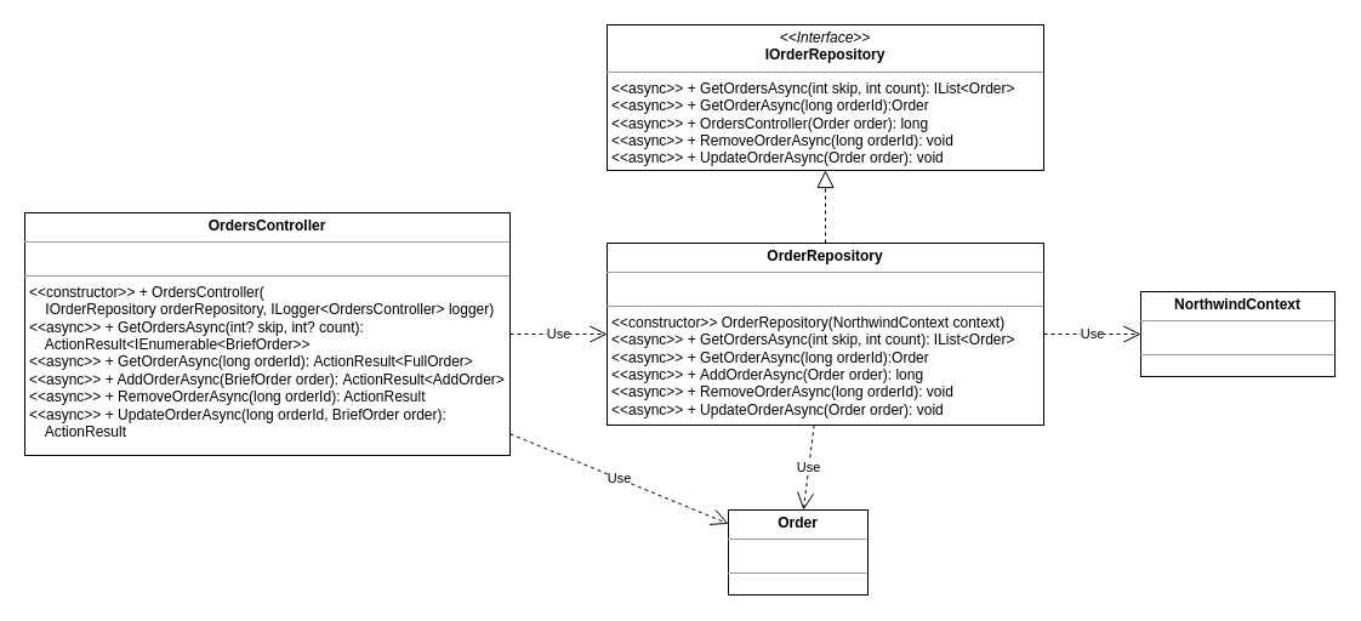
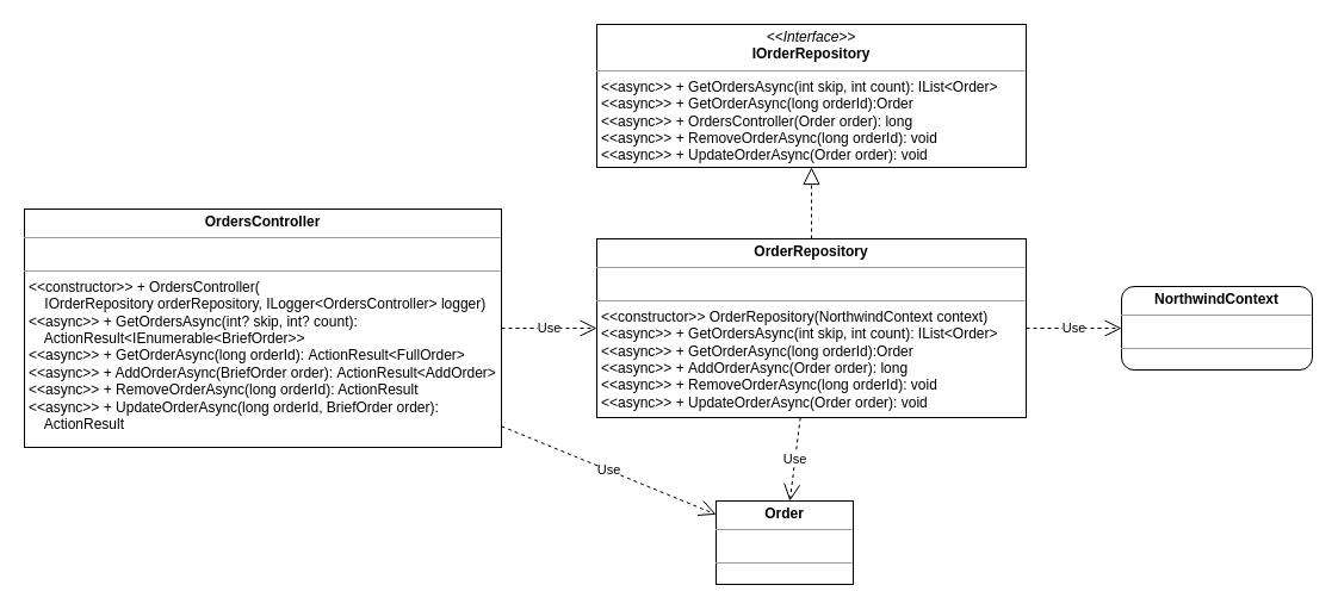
- <mxCell id="10" value="&lt;p style=&quot;margin:0px;margin-top:4px;text-align:center;&quot;&gt;&lt;b&gt;NorthwindContext&lt;/b&gt;&lt;/p&gt;&lt;hr size=&quot;1&quot;&gt;&lt;p style=&quot;margin:0px;margin-left:4px;&quot;&gt;&lt;br&gt;&lt;/p&gt;&lt;hr size=&quot;1&quot;&gt;&lt;p style=&quot;margin:0px;margin-left:4px;&quot;&gt;&lt;br&gt;&lt;/p&gt;" style="verticalAlign=top;align=left;overflow=fill;fontSize=12;fontFamily=Helvetica;html=1;whiteSpace=wrap;" parent="1" vertex="1"><mxGeometry x="940" y="240" width="160" height="70" as="geometry" /></mxCell>
+ <mxCell id="10" value="&lt;p style=&quot;margin:0px;margin-top:4px;text-align:center;&quot;&gt;&lt;b&gt;NorthwindContext&lt;/b&gt;&lt;/p&gt;&lt;hr size=&quot;1&quot;&gt;&lt;p style=&quot;margin:0px;margin-left:4px;&quot;&gt;&lt;br&gt;&lt;/p&gt;&lt;hr size=&quot;1&quot;&gt;&lt;p style=&quot;margin:0px;margin-left:4px;&quot;&gt;&lt;br&gt;&lt;/p&gt;" style="verticalAlign=top;align=left;overflow=fill;fontSize=12;fontFamily=Helvetica;html=1;whiteSpace=wrap;rounded=1;" parent="1" vertex="1"><mxGeometry x="940" y="240" width="160" height="70" as="geometry" /></mxCell>
